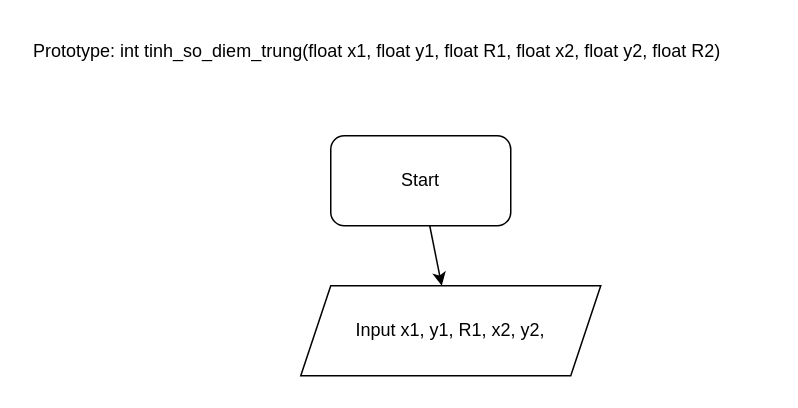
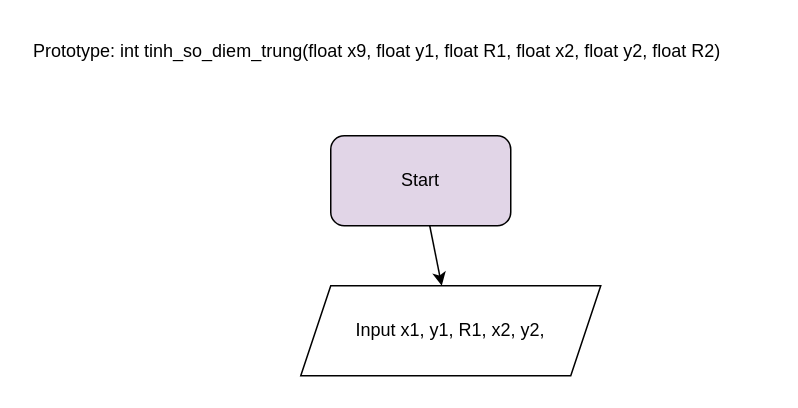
- <mxCell id="2" value="Prototype: int tinh_so_diem_trung(float x1, float y1, float R1, float x2, float y2, float R2)" style="text;whiteSpace=wrap;html=1;" vertex="1" parent="1"><mxGeometry x="20" y="20" width="490" height="40" as="geometry" /></mxCell>
+ <mxCell id="2" value="Prototype: int tinh_so_diem_trung(float x9, float y1, float R1, float x2, float y2, float R2)" style="text;whiteSpace=wrap;html=1;" vertex="1" parent="1"><mxGeometry x="20" y="20" width="490" height="40" as="geometry" /></mxCell>
- <mxCell id="4" value="Start" style="rounded=1;whiteSpace=wrap;html=1;" vertex="1" parent="1"><mxGeometry x="220" y="90" width="120" height="60" as="geometry" /></mxCell>
+ <mxCell id="4" value="Start" style="rounded=1;whiteSpace=wrap;html=1;fillColor=#e1d5e7;" vertex="1" parent="1"><mxGeometry x="220" y="90" width="120" height="60" as="geometry" /></mxCell>
